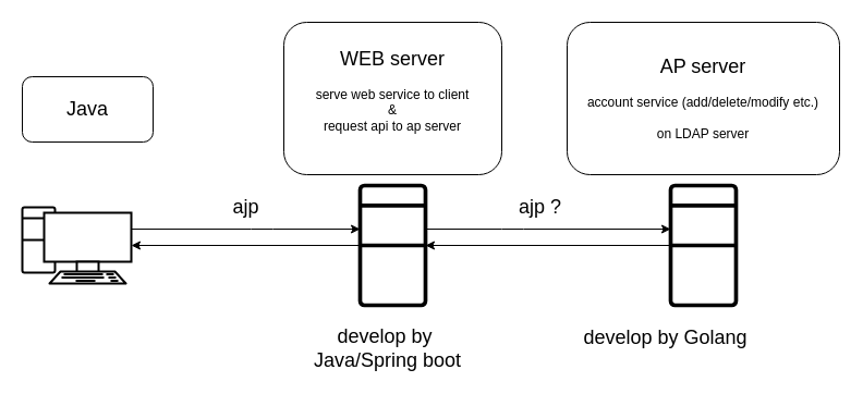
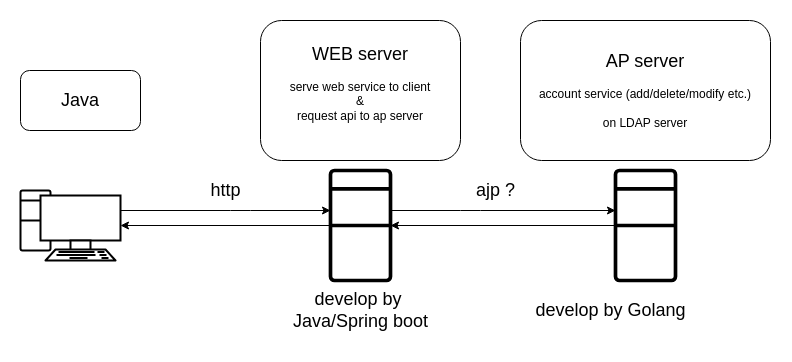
- <mxCell id="12" value="ajp" style="text;html=1;align=center;verticalAlign=middle;resizable=0;points=[];autosize=1;strokeColor=none;fillColor=none;fontSize=18;" parent="1" vertex="1"><mxGeometry x="200" y="170" width="50" height="40" as="geometry" /></mxCell>
+ <mxCell id="12" value="http" style="text;html=1;align=center;verticalAlign=middle;resizable=0;points=[];autosize=1;strokeColor=none;fillColor=none;fontSize=18;" parent="1" vertex="1"><mxGeometry x="200" y="170" width="50" height="40" as="geometry" /></mxCell>
- <mxCell id="15" value="develop by&amp;nbsp;&lt;br&gt;Java/Spring boot" style="text;html=1;align=center;verticalAlign=middle;resizable=0;points=[];autosize=1;strokeColor=none;fillColor=none;fontSize=18;" parent="1" vertex="1"><mxGeometry x="275" y="290" width="160" height="60" as="geometry" /></mxCell>
+ <mxCell id="15" value="develop by&amp;nbsp;&lt;br&gt;Java/Spring boot" style="text;html=1;align=center;verticalAlign=middle;resizable=0;points=[];autosize=1;strokeColor=none;fillColor=none;fontSize=18;" parent="1" vertex="1"><mxGeometry x="280" y="280" width="160" height="60" as="geometry" /></mxCell>
